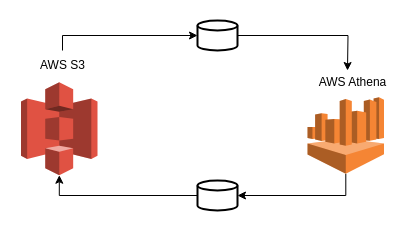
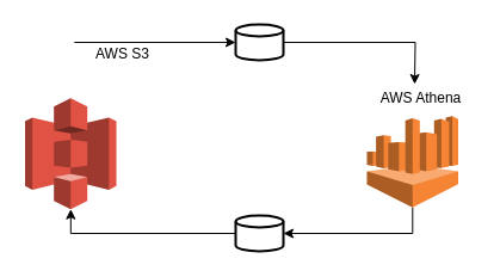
- <mxCell id="3" value="AWS S3" style="text;html=1;align=center;verticalAlign=middle;resizable=0;points=[];autosize=1;strokeColor=none;fillColor=none;" vertex="1" parent="1"><mxGeometry x="27" y="50" width="70" height="30" as="geometry" /></mxCell>
+ <mxCell id="3" value="AWS S3" style="text;html=1;align=center;verticalAlign=middle;resizable=0;points=[];autosize=1;strokeColor=none;fillColor=none;" vertex="1" parent="1"><mxGeometry x="67" y="30" width="70" height="30" as="geometry" /></mxCell>
